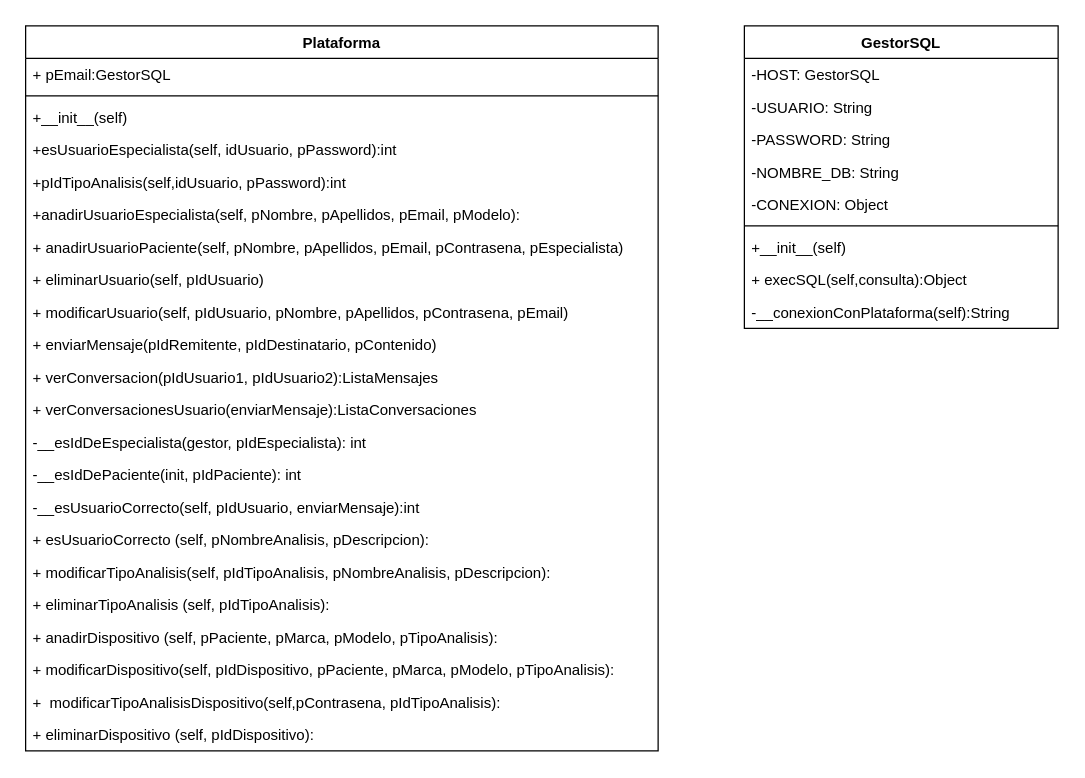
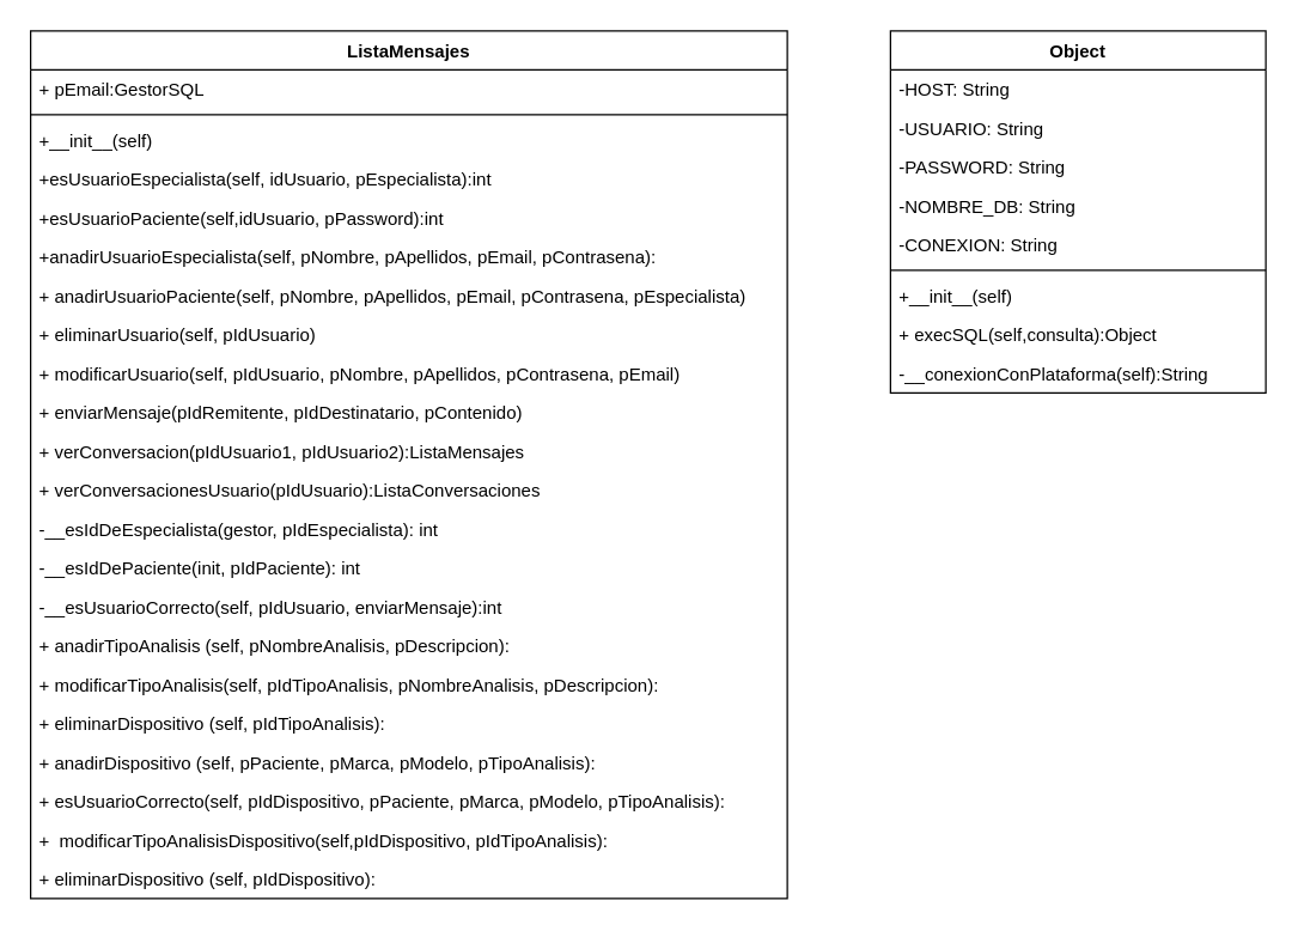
- <mxCell id="2" value="Plataforma" style="swimlane;fontStyle=1;align=center;verticalAlign=top;childLayout=stackLayout;horizontal=1;startSize=26;horizontalStack=0;resizeParent=1;resizeParentMax=0;resizeLast=0;collapsible=1;marginBottom=0;" parent="1" vertex="1"><mxGeometry x="20" y="20" width="506" height="580" as="geometry" /></mxCell>
+ <mxCell id="2" value="ListaMensajes" style="swimlane;fontStyle=1;align=center;verticalAlign=top;childLayout=stackLayout;horizontal=1;startSize=26;horizontalStack=0;resizeParent=1;resizeParentMax=0;resizeLast=0;collapsible=1;marginBottom=0;" parent="1" vertex="1"><mxGeometry x="20" y="20" width="506" height="580" as="geometry" /></mxCell>
- <mxCell id="25" value="GestorSQL" style="swimlane;fontStyle=1;align=center;verticalAlign=top;childLayout=stackLayout;horizontal=1;startSize=26;horizontalStack=0;resizeParent=1;resizeParentMax=0;resizeLast=0;collapsible=1;marginBottom=0;" parent="1" vertex="1"><mxGeometry x="595" y="20" width="251" height="242" as="geometry" /></mxCell>
+ <mxCell id="25" value="Object" style="swimlane;fontStyle=1;align=center;verticalAlign=top;childLayout=stackLayout;horizontal=1;startSize=26;horizontalStack=0;resizeParent=1;resizeParentMax=0;resizeLast=0;collapsible=1;marginBottom=0;" parent="1" vertex="1"><mxGeometry x="595" y="20" width="251" height="242" as="geometry" /></mxCell>
- <mxCell id="26" value="-HOST: GestorSQL&#10;" style="text;strokeColor=none;fillColor=none;align=left;verticalAlign=top;spacingLeft=4;spacingRight=4;overflow=hidden;rotatable=0;points=[[0,0.5],[1,0.5]];portConstraint=eastwest;" parent="25" vertex="1"><mxGeometry y="26" width="251" height="26" as="geometry" /></mxCell>
+ <mxCell id="26" value="-HOST: String&#10;" style="text;strokeColor=none;fillColor=none;align=left;verticalAlign=top;spacingLeft=4;spacingRight=4;overflow=hidden;rotatable=0;points=[[0,0.5],[1,0.5]];portConstraint=eastwest;" parent="25" vertex="1"><mxGeometry y="26" width="251" height="26" as="geometry" /></mxCell>
- <mxCell id="6" value="+esUsuarioEspecialista(self, idUsuario, pPassword):int" style="text;strokeColor=none;fillColor=none;align=left;verticalAlign=top;spacingLeft=4;spacingRight=4;overflow=hidden;rotatable=0;points=[[0,0.5],[1,0.5]];portConstraint=eastwest;" parent="2" vertex="1"><mxGeometry y="86" width="506" height="26" as="geometry" /></mxCell>
+ <mxCell id="6" value="+esUsuarioEspecialista(self, idUsuario, pEspecialista):int" style="text;strokeColor=none;fillColor=none;align=left;verticalAlign=top;spacingLeft=4;spacingRight=4;overflow=hidden;rotatable=0;points=[[0,0.5],[1,0.5]];portConstraint=eastwest;" parent="2" vertex="1"><mxGeometry y="86" width="506" height="26" as="geometry" /></mxCell>
- <mxCell id="7" value="+pIdTipoAnalisis(self,idUsuario, pPassword):int" style="text;strokeColor=none;fillColor=none;align=left;verticalAlign=top;spacingLeft=4;spacingRight=4;overflow=hidden;rotatable=0;points=[[0,0.5],[1,0.5]];portConstraint=eastwest;" parent="2" vertex="1"><mxGeometry y="112" width="506" height="26" as="geometry" /></mxCell>
+ <mxCell id="7" value="+esUsuarioPaciente(self,idUsuario, pPassword):int" style="text;strokeColor=none;fillColor=none;align=left;verticalAlign=top;spacingLeft=4;spacingRight=4;overflow=hidden;rotatable=0;points=[[0,0.5],[1,0.5]];portConstraint=eastwest;" parent="2" vertex="1"><mxGeometry y="112" width="506" height="26" as="geometry" /></mxCell>
- <mxCell id="30" value="-CONEXION: Object&#10;" style="text;strokeColor=none;fillColor=none;align=left;verticalAlign=top;spacingLeft=4;spacingRight=4;overflow=hidden;rotatable=0;points=[[0,0.5],[1,0.5]];portConstraint=eastwest;" parent="25" vertex="1"><mxGeometry y="130" width="251" height="26" as="geometry" /></mxCell>
+ <mxCell id="30" value="-CONEXION: String&#10;" style="text;strokeColor=none;fillColor=none;align=left;verticalAlign=top;spacingLeft=4;spacingRight=4;overflow=hidden;rotatable=0;points=[[0,0.5],[1,0.5]];portConstraint=eastwest;" parent="25" vertex="1"><mxGeometry y="130" width="251" height="26" as="geometry" /></mxCell>
- <mxCell id="8" value="+anadirUsuarioEspecialista(self, pNombre, pApellidos, pEmail, pModelo):&#10;" style="text;strokeColor=none;fillColor=none;align=left;verticalAlign=top;spacingLeft=4;spacingRight=4;overflow=hidden;rotatable=0;points=[[0,0.5],[1,0.5]];portConstraint=eastwest;" parent="2" vertex="1"><mxGeometry y="138" width="506" height="26" as="geometry" /></mxCell>
+ <mxCell id="8" value="+anadirUsuarioEspecialista(self, pNombre, pApellidos, pEmail, pContrasena):&#10;" style="text;strokeColor=none;fillColor=none;align=left;verticalAlign=top;spacingLeft=4;spacingRight=4;overflow=hidden;rotatable=0;points=[[0,0.5],[1,0.5]];portConstraint=eastwest;" parent="2" vertex="1"><mxGeometry y="138" width="506" height="26" as="geometry" /></mxCell>
- <mxCell id="14" value="+ verConversacionesUsuario(enviarMensaje):ListaConversaciones" style="text;strokeColor=none;fillColor=none;align=left;verticalAlign=top;spacingLeft=4;spacingRight=4;overflow=hidden;rotatable=0;points=[[0,0.5],[1,0.5]];portConstraint=eastwest;" vertex="1" parent="2"><mxGeometry y="294" width="506" height="26" as="geometry" /></mxCell>
+ <mxCell id="14" value="+ verConversacionesUsuario(pIdUsuario):ListaConversaciones" style="text;strokeColor=none;fillColor=none;align=left;verticalAlign=top;spacingLeft=4;spacingRight=4;overflow=hidden;rotatable=0;points=[[0,0.5],[1,0.5]];portConstraint=eastwest;" vertex="1" parent="2"><mxGeometry y="294" width="506" height="26" as="geometry" /></mxCell>
- <mxCell id="18" value="+ esUsuarioCorrecto (self, pNombreAnalisis, pDescripcion):" style="text;strokeColor=none;fillColor=none;align=left;verticalAlign=top;spacingLeft=4;spacingRight=4;overflow=hidden;rotatable=0;points=[[0,0.5],[1,0.5]];portConstraint=eastwest;" parent="2" vertex="1"><mxGeometry y="398" width="506" height="26" as="geometry" /></mxCell>
+ <mxCell id="18" value="+ anadirTipoAnalisis (self, pNombreAnalisis, pDescripcion):" style="text;strokeColor=none;fillColor=none;align=left;verticalAlign=top;spacingLeft=4;spacingRight=4;overflow=hidden;rotatable=0;points=[[0,0.5],[1,0.5]];portConstraint=eastwest;" parent="2" vertex="1"><mxGeometry y="398" width="506" height="26" as="geometry" /></mxCell>
- <mxCell id="20" value="+ eliminarTipoAnalisis (self, pIdTipoAnalisis):" style="text;strokeColor=none;fillColor=none;align=left;verticalAlign=top;spacingLeft=4;spacingRight=4;overflow=hidden;rotatable=0;points=[[0,0.5],[1,0.5]];portConstraint=eastwest;" vertex="1" parent="2"><mxGeometry y="450" width="506" height="26" as="geometry" /></mxCell>
+ <mxCell id="20" value="+ eliminarDispositivo (self, pIdTipoAnalisis):" style="text;strokeColor=none;fillColor=none;align=left;verticalAlign=top;spacingLeft=4;spacingRight=4;overflow=hidden;rotatable=0;points=[[0,0.5],[1,0.5]];portConstraint=eastwest;" vertex="1" parent="2"><mxGeometry y="450" width="506" height="26" as="geometry" /></mxCell>
- <mxCell id="22" value="+ modificarDispositivo(self, pIdDispositivo, pPaciente, pMarca, pModelo, pTipoAnalisis):" style="text;strokeColor=none;fillColor=none;align=left;verticalAlign=top;spacingLeft=4;spacingRight=4;overflow=hidden;rotatable=0;points=[[0,0.5],[1,0.5]];portConstraint=eastwest;" parent="2" vertex="1"><mxGeometry y="502" width="506" height="26" as="geometry" /></mxCell>
+ <mxCell id="22" value="+ esUsuarioCorrecto(self, pIdDispositivo, pPaciente, pMarca, pModelo, pTipoAnalisis):" style="text;strokeColor=none;fillColor=none;align=left;verticalAlign=top;spacingLeft=4;spacingRight=4;overflow=hidden;rotatable=0;points=[[0,0.5],[1,0.5]];portConstraint=eastwest;" parent="2" vertex="1"><mxGeometry y="502" width="506" height="26" as="geometry" /></mxCell>
- <mxCell id="23" value="+  modificarTipoAnalisisDispositivo(self,pContrasena, pIdTipoAnalisis):" style="text;strokeColor=none;fillColor=none;align=left;verticalAlign=top;spacingLeft=4;spacingRight=4;overflow=hidden;rotatable=0;points=[[0,0.5],[1,0.5]];portConstraint=eastwest;" vertex="1" parent="2"><mxGeometry y="528" width="506" height="26" as="geometry" /></mxCell>
+ <mxCell id="23" value="+  modificarTipoAnalisisDispositivo(self,pIdDispositivo, pIdTipoAnalisis):" style="text;strokeColor=none;fillColor=none;align=left;verticalAlign=top;spacingLeft=4;spacingRight=4;overflow=hidden;rotatable=0;points=[[0,0.5],[1,0.5]];portConstraint=eastwest;" vertex="1" parent="2"><mxGeometry y="528" width="506" height="26" as="geometry" /></mxCell>
